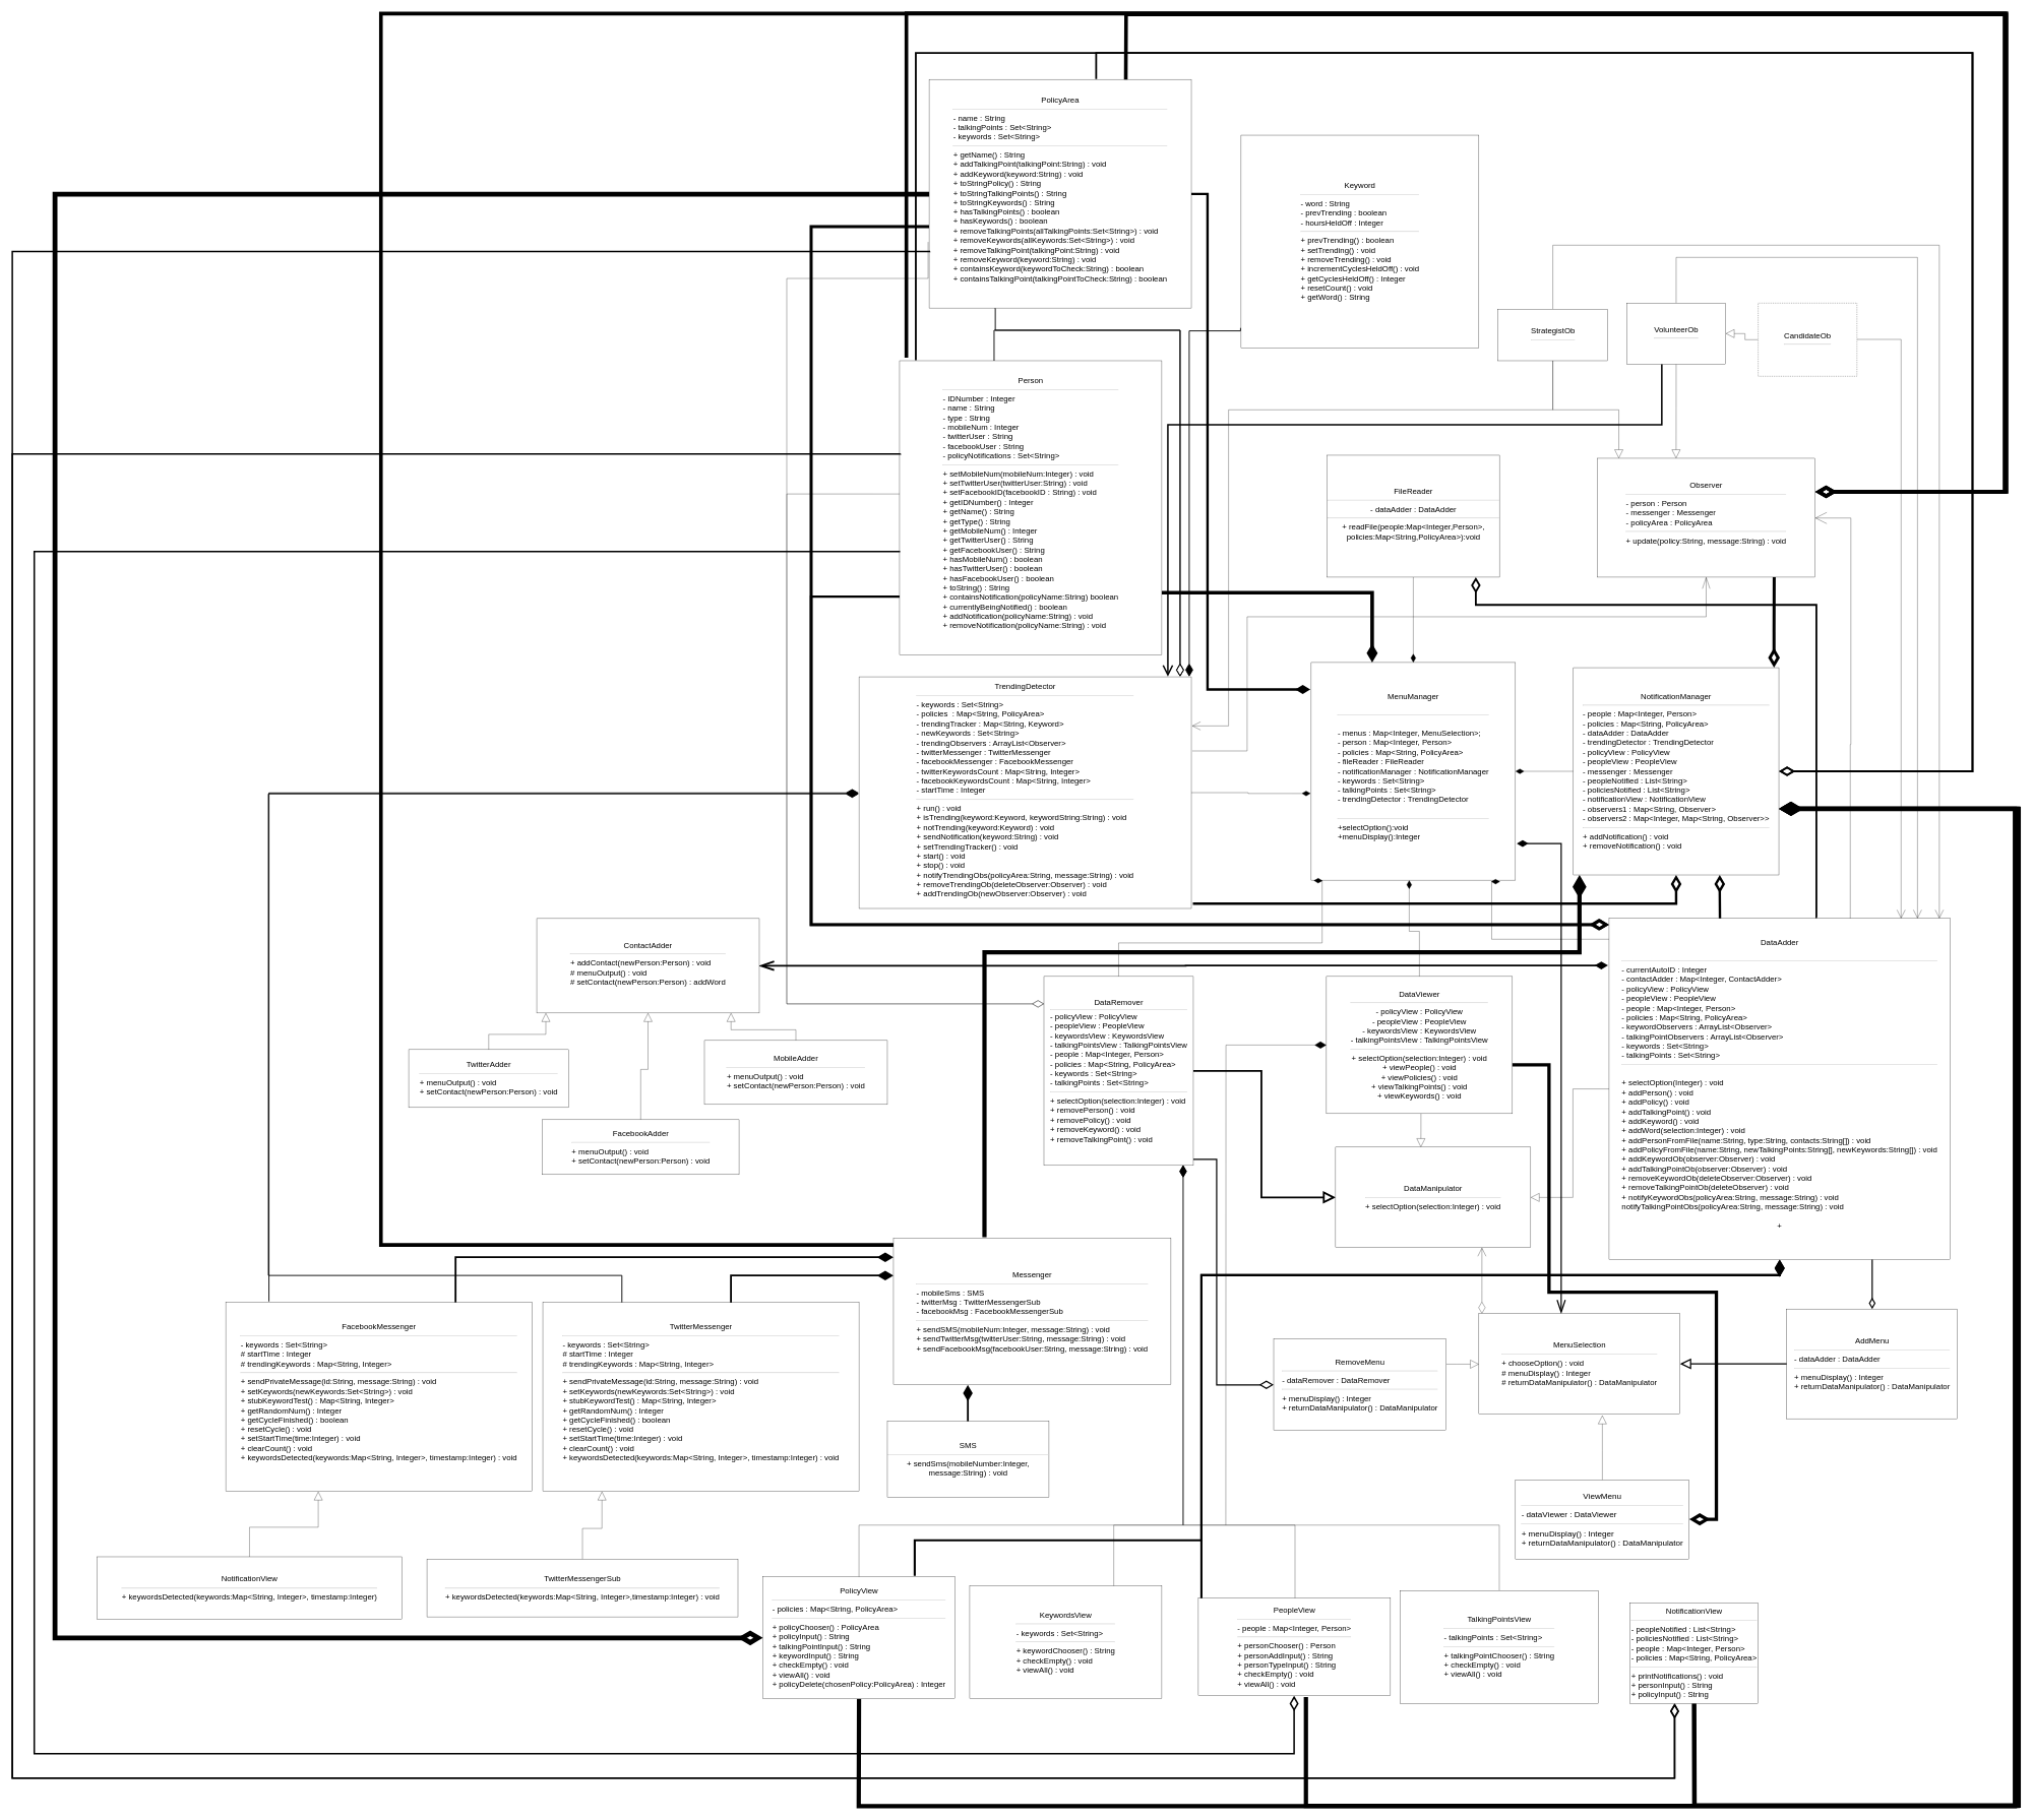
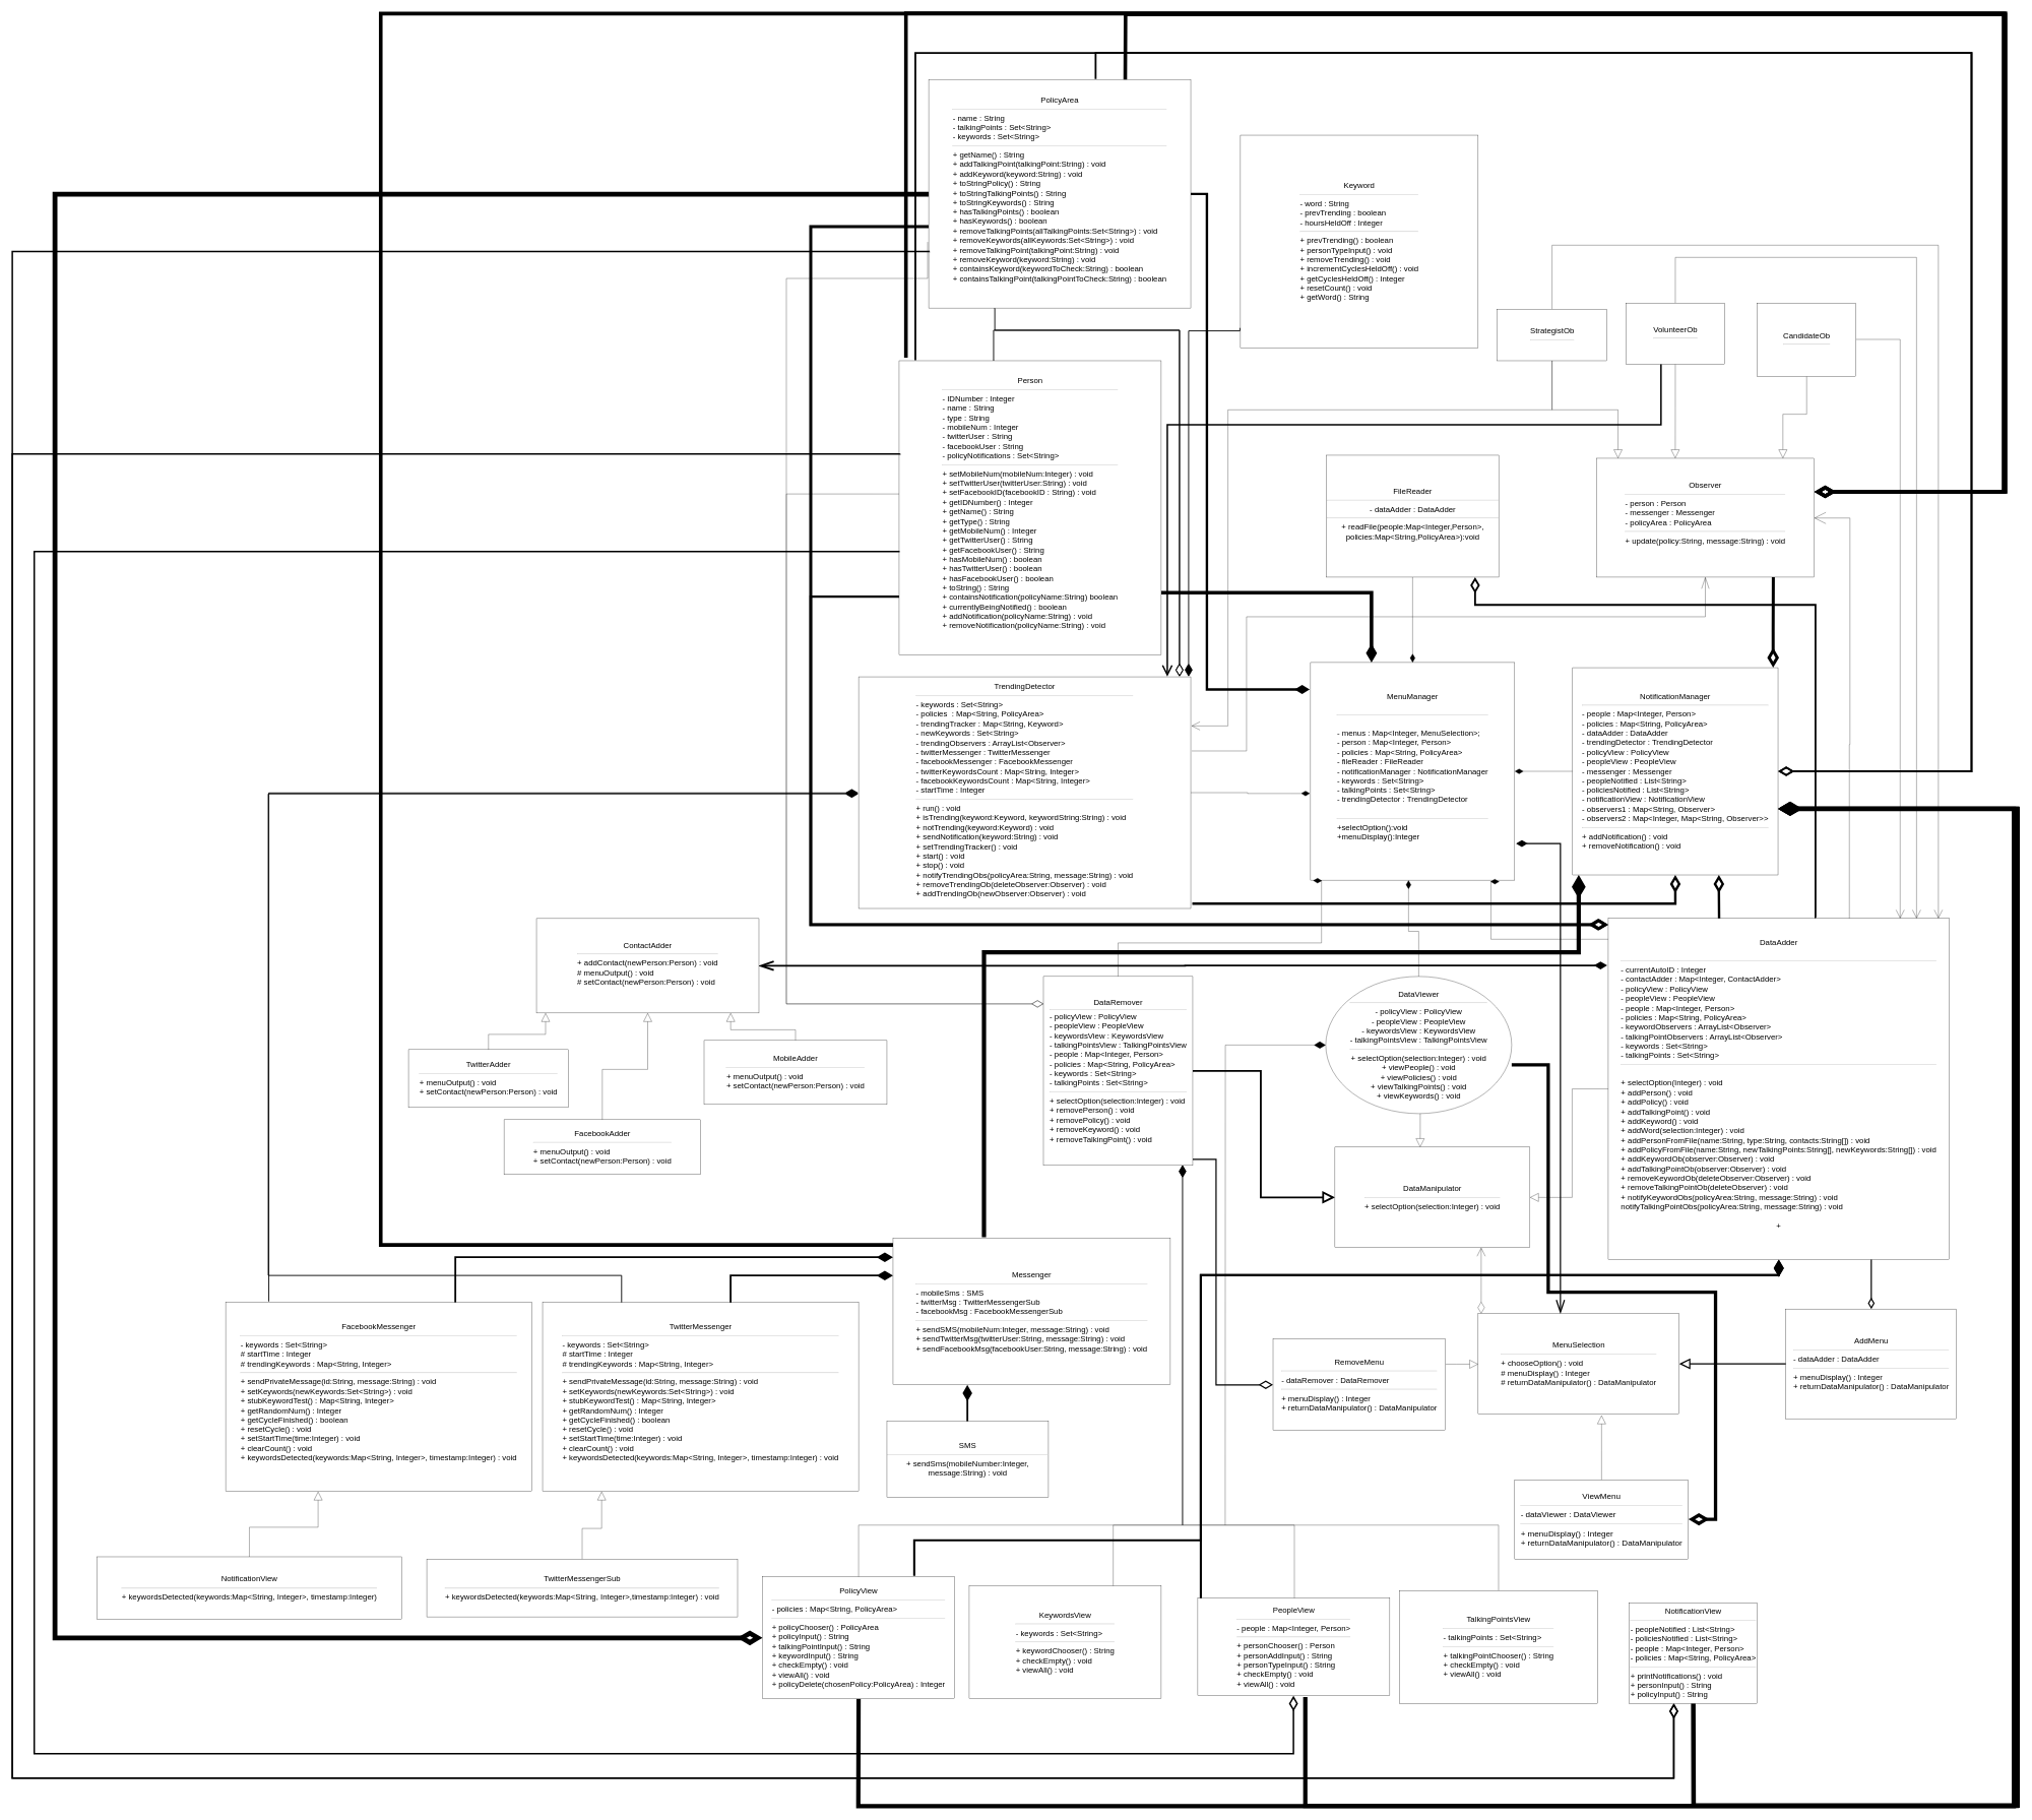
- <mxCell id="57" value="&lt;font style=&quot;font-size: 26px&quot;&gt;Keyword&lt;/font&gt;&lt;hr style=&quot;font-size: 26px&quot;&gt;&lt;font style=&quot;font-size: 26px&quot;&gt;&lt;div style=&quot;text-align: left&quot;&gt;&lt;span&gt;- word : String&lt;/span&gt;&lt;/div&gt;&lt;div style=&quot;text-align: left&quot;&gt;&lt;span&gt;- prevTrending : boolean&lt;/span&gt;&lt;/div&gt;&lt;div style=&quot;text-align: left&quot;&gt;&lt;span&gt;- hoursHeldOff : Integer&lt;/span&gt;&lt;/div&gt;&lt;/font&gt;&lt;hr style=&quot;text-align: left ; font-size: 26px&quot;&gt;&lt;font style=&quot;font-size: 26px&quot;&gt;&lt;div style=&quot;text-align: left&quot;&gt;&lt;span&gt;+ prevTrending() : boolean&lt;/span&gt;&lt;/div&gt;&lt;div style=&quot;text-align: left&quot;&gt;&lt;span&gt;+ setTrending() : void&lt;/span&gt;&lt;/div&gt;&lt;div style=&quot;text-align: left&quot;&gt;&lt;span&gt;+ removeTrending() : void&lt;/span&gt;&lt;/div&gt;&lt;div style=&quot;text-align: left&quot;&gt;&lt;span&gt;+ incrementCyclesHeldOff() : void&lt;/span&gt;&lt;/div&gt;&lt;div style=&quot;text-align: left&quot;&gt;&lt;span&gt;+ getCyclesHeldOff() : Integer&lt;/span&gt;&lt;/div&gt;&lt;div style=&quot;text-align: left&quot;&gt;&lt;span&gt;+ resetCount() : void&lt;/span&gt;&lt;/div&gt;&lt;div style=&quot;text-align: left&quot;&gt;&lt;span&gt;+ getWord() : String&lt;/span&gt;&lt;/div&gt;&lt;/font&gt;" style="rounded=0;whiteSpace=wrap;html=1;" vertex="1" parent="1"><mxGeometry x="4050" y="420" width="780" height="698" as="geometry" /></mxCell>
+ <mxCell id="57" value="&lt;font style=&quot;font-size: 26px&quot;&gt;Keyword&lt;/font&gt;&lt;hr style=&quot;font-size: 26px&quot;&gt;&lt;font style=&quot;font-size: 26px&quot;&gt;&lt;div style=&quot;text-align: left&quot;&gt;&lt;span&gt;- word : String&lt;/span&gt;&lt;/div&gt;&lt;div style=&quot;text-align: left&quot;&gt;&lt;span&gt;- prevTrending : boolean&lt;/span&gt;&lt;/div&gt;&lt;div style=&quot;text-align: left&quot;&gt;&lt;span&gt;- hoursHeldOff : Integer&lt;/span&gt;&lt;/div&gt;&lt;/font&gt;&lt;hr style=&quot;text-align: left ; font-size: 26px&quot;&gt;&lt;font style=&quot;font-size: 26px&quot;&gt;&lt;div style=&quot;text-align: left&quot;&gt;&lt;span&gt;+ prevTrending() : boolean&lt;/span&gt;&lt;/div&gt;&lt;div style=&quot;text-align: left&quot;&gt;&lt;span&gt;+ personTypeInput() : void&lt;/span&gt;&lt;/div&gt;&lt;div style=&quot;text-align: left&quot;&gt;&lt;span&gt;+ removeTrending() : void&lt;/span&gt;&lt;/div&gt;&lt;div style=&quot;text-align: left&quot;&gt;&lt;span&gt;+ incrementCyclesHeldOff() : void&lt;/span&gt;&lt;/div&gt;&lt;div style=&quot;text-align: left&quot;&gt;&lt;span&gt;+ getCyclesHeldOff() : Integer&lt;/span&gt;&lt;/div&gt;&lt;div style=&quot;text-align: left&quot;&gt;&lt;span&gt;+ resetCount() : void&lt;/span&gt;&lt;/div&gt;&lt;div style=&quot;text-align: left&quot;&gt;&lt;span&gt;+ getWord() : String&lt;/span&gt;&lt;/div&gt;&lt;/font&gt;" style="rounded=0;whiteSpace=wrap;html=1;" vertex="1" parent="1"><mxGeometry x="4050" y="420" width="780" height="698" as="geometry" /></mxCell>
- <mxCell id="68" style="edgeStyle=orthogonalEdgeStyle;rounded=0;orthogonalLoop=1;jettySize=auto;html=1;startArrow=none;startFill=0;startSize=36;sourcePerimeterSpacing=0;endArrow=block;endFill=0;endSize=26;targetPerimeterSpacing=0;" edge="1" parent="1" source="70" target="78"><mxGeometry relative="1" as="geometry" /></mxCell>
+ <mxCell id="68" style="edgeStyle=orthogonalEdgeStyle;rounded=0;orthogonalLoop=1;jettySize=auto;html=1;entryX=0.856;entryY=0;entryDx=0;entryDy=0;entryPerimeter=0;startArrow=none;startFill=0;startSize=36;sourcePerimeterSpacing=0;endArrow=block;endFill=0;endSize=26;targetPerimeterSpacing=0;" edge="1" parent="1" source="70" target="67"><mxGeometry relative="1" as="geometry" /></mxCell>
- <mxCell id="70" value="&lt;font style=&quot;font-size: 26px&quot;&gt;CandidateOb&lt;/font&gt;&lt;hr style=&quot;font-size: 26px&quot;&gt;" style="rounded=0;whiteSpace=wrap;html=1;dashed=1;" vertex="1" parent="1"><mxGeometry x="5746" y="971" width="324" height="240" as="geometry" /></mxCell>
+ <mxCell id="70" value="&lt;font style=&quot;font-size: 26px&quot;&gt;CandidateOb&lt;/font&gt;&lt;hr style=&quot;font-size: 26px&quot;&gt;" style="rounded=0;whiteSpace=wrap;html=1;" vertex="1" parent="1"><mxGeometry x="5746" y="971" width="324" height="240" as="geometry" /></mxCell>
- <mxCell id="100" value="&lt;font style=&quot;font-size: 26px&quot;&gt;ContactAdder&lt;/font&gt;&lt;hr style=&quot;font-size: 26px&quot;&gt;&lt;div style=&quot;text-align: left ; font-size: 26px&quot;&gt;&lt;span&gt;&lt;font style=&quot;font-size: 26px&quot;&gt;+ addContact(newPerson:Person) : void&lt;/font&gt;&lt;/span&gt;&lt;/div&gt;&lt;div style=&quot;text-align: left ; font-size: 26px&quot;&gt;&lt;span&gt;&lt;font style=&quot;font-size: 26px&quot;&gt;# menuOutput() : void&lt;/font&gt;&lt;/span&gt;&lt;/div&gt;&lt;div style=&quot;text-align: left ; font-size: 26px&quot;&gt;&lt;span&gt;&lt;font style=&quot;font-size: 26px&quot;&gt;# setContact(newPerson:Person) : addWord&lt;/font&gt;&lt;/span&gt;&lt;/div&gt;&lt;div style=&quot;text-align: left&quot;&gt;&lt;br&gt;&lt;/div&gt;" style="rounded=0;whiteSpace=wrap;html=1;" vertex="1" parent="1"><mxGeometry x="1740" y="2990" width="730" height="310" as="geometry" /></mxCell>
+ <mxCell id="100" value="&lt;font style=&quot;font-size: 26px&quot;&gt;ContactAdder&lt;/font&gt;&lt;hr style=&quot;font-size: 26px&quot;&gt;&lt;div style=&quot;text-align: left ; font-size: 26px&quot;&gt;&lt;span&gt;&lt;font style=&quot;font-size: 26px&quot;&gt;+ addContact(newPerson:Person) : void&lt;/font&gt;&lt;/span&gt;&lt;/div&gt;&lt;div style=&quot;text-align: left ; font-size: 26px&quot;&gt;&lt;span&gt;&lt;font style=&quot;font-size: 26px&quot;&gt;# menuOutput() : void&lt;/font&gt;&lt;/span&gt;&lt;/div&gt;&lt;div style=&quot;text-align: left ; font-size: 26px&quot;&gt;&lt;span&gt;&lt;font style=&quot;font-size: 26px&quot;&gt;# setContact(newPerson:Person) : void&lt;/font&gt;&lt;/span&gt;&lt;/div&gt;&lt;div style=&quot;text-align: left&quot;&gt;&lt;br&gt;&lt;/div&gt;" style="rounded=0;whiteSpace=wrap;html=1;" vertex="1" parent="1"><mxGeometry x="1740" y="2990" width="730" height="310" as="geometry" /></mxCell>
- <mxCell id="23" value="&lt;font style=&quot;font-size: 26px&quot;&gt;DataViewer&lt;/font&gt;&lt;hr style=&quot;font-size: 26px&quot;&gt;&lt;font style=&quot;font-size: 26px&quot;&gt;- policyView : PolicyView&lt;br&gt;- peopleView : PeopleView&lt;br&gt;- keywordsView : KeywordsView&lt;br&gt;- talkingPointsView : TalkingPointsView&lt;/font&gt;&lt;hr style=&quot;font-size: 26px&quot;&gt;&lt;font style=&quot;font-size: 26px&quot;&gt;+ selectOption(selection:Integer) : void&lt;br&gt;+ viewPeople() : void&lt;br&gt;+ viewPolicies() : void&lt;br&gt;+ viewTalkingPoints() : void&lt;br&gt;+ viewKeywords() : void&lt;/font&gt;&lt;br&gt;" style="rounded=0;whiteSpace=wrap;html=1;" vertex="1" parent="1"><mxGeometry x="4330" y="3180" width="610" height="450" as="geometry" /></mxCell>
+ <mxCell id="23" value="&lt;font style=&quot;font-size: 26px&quot;&gt;DataViewer&lt;/font&gt;&lt;hr style=&quot;font-size: 26px&quot;&gt;&lt;font style=&quot;font-size: 26px&quot;&gt;- policyView : PolicyView&lt;br&gt;- peopleView : PeopleView&lt;br&gt;- keywordsView : KeywordsView&lt;br&gt;- talkingPointsView : TalkingPointsView&lt;/font&gt;&lt;hr style=&quot;font-size: 26px&quot;&gt;&lt;font style=&quot;font-size: 26px&quot;&gt;+ selectOption(selection:Integer) : void&lt;br&gt;+ viewPeople() : void&lt;br&gt;+ viewPolicies() : void&lt;br&gt;+ viewTalkingPoints() : void&lt;br&gt;+ viewKeywords() : void&lt;/font&gt;&lt;br&gt;" style="ellipse;whiteSpace=wrap;html=1;" vertex="1" parent="1"><mxGeometry x="4330" y="3180" width="610" height="450" as="geometry" /></mxCell>
- <mxCell id="104" value="&lt;font style=&quot;font-size: 26px&quot;&gt;FacebookAdder&lt;/font&gt;&lt;hr style=&quot;font-size: 26px&quot;&gt;&lt;div style=&quot;text-align: left ; font-size: 26px&quot;&gt;&lt;span&gt;&lt;font style=&quot;font-size: 26px&quot;&gt;+ menuOutput() : void&lt;/font&gt;&lt;/span&gt;&lt;/div&gt;&lt;div style=&quot;text-align: left ; font-size: 26px&quot;&gt;&lt;font style=&quot;font-size: 26px&quot;&gt;+ setContact(newPerson:Person) : void&lt;/font&gt;&lt;/div&gt;" style="rounded=0;whiteSpace=wrap;html=1;" vertex="1" parent="1"><mxGeometry x="1758.5" y="3650" width="645" height="180" as="geometry" /></mxCell>
+ <mxCell id="104" value="&lt;font style=&quot;font-size: 26px&quot;&gt;FacebookAdder&lt;/font&gt;&lt;hr style=&quot;font-size: 26px&quot;&gt;&lt;div style=&quot;text-align: left ; font-size: 26px&quot;&gt;&lt;span&gt;&lt;font style=&quot;font-size: 26px&quot;&gt;+ menuOutput() : void&lt;/font&gt;&lt;/span&gt;&lt;/div&gt;&lt;div style=&quot;text-align: left ; font-size: 26px&quot;&gt;&lt;font style=&quot;font-size: 26px&quot;&gt;+ setContact(newPerson:Person) : void&lt;/font&gt;&lt;/div&gt;" style="rounded=0;whiteSpace=wrap;html=1;" vertex="1" parent="1"><mxGeometry x="1633.5" y="3650" width="645" height="180" as="geometry" /></mxCell>
